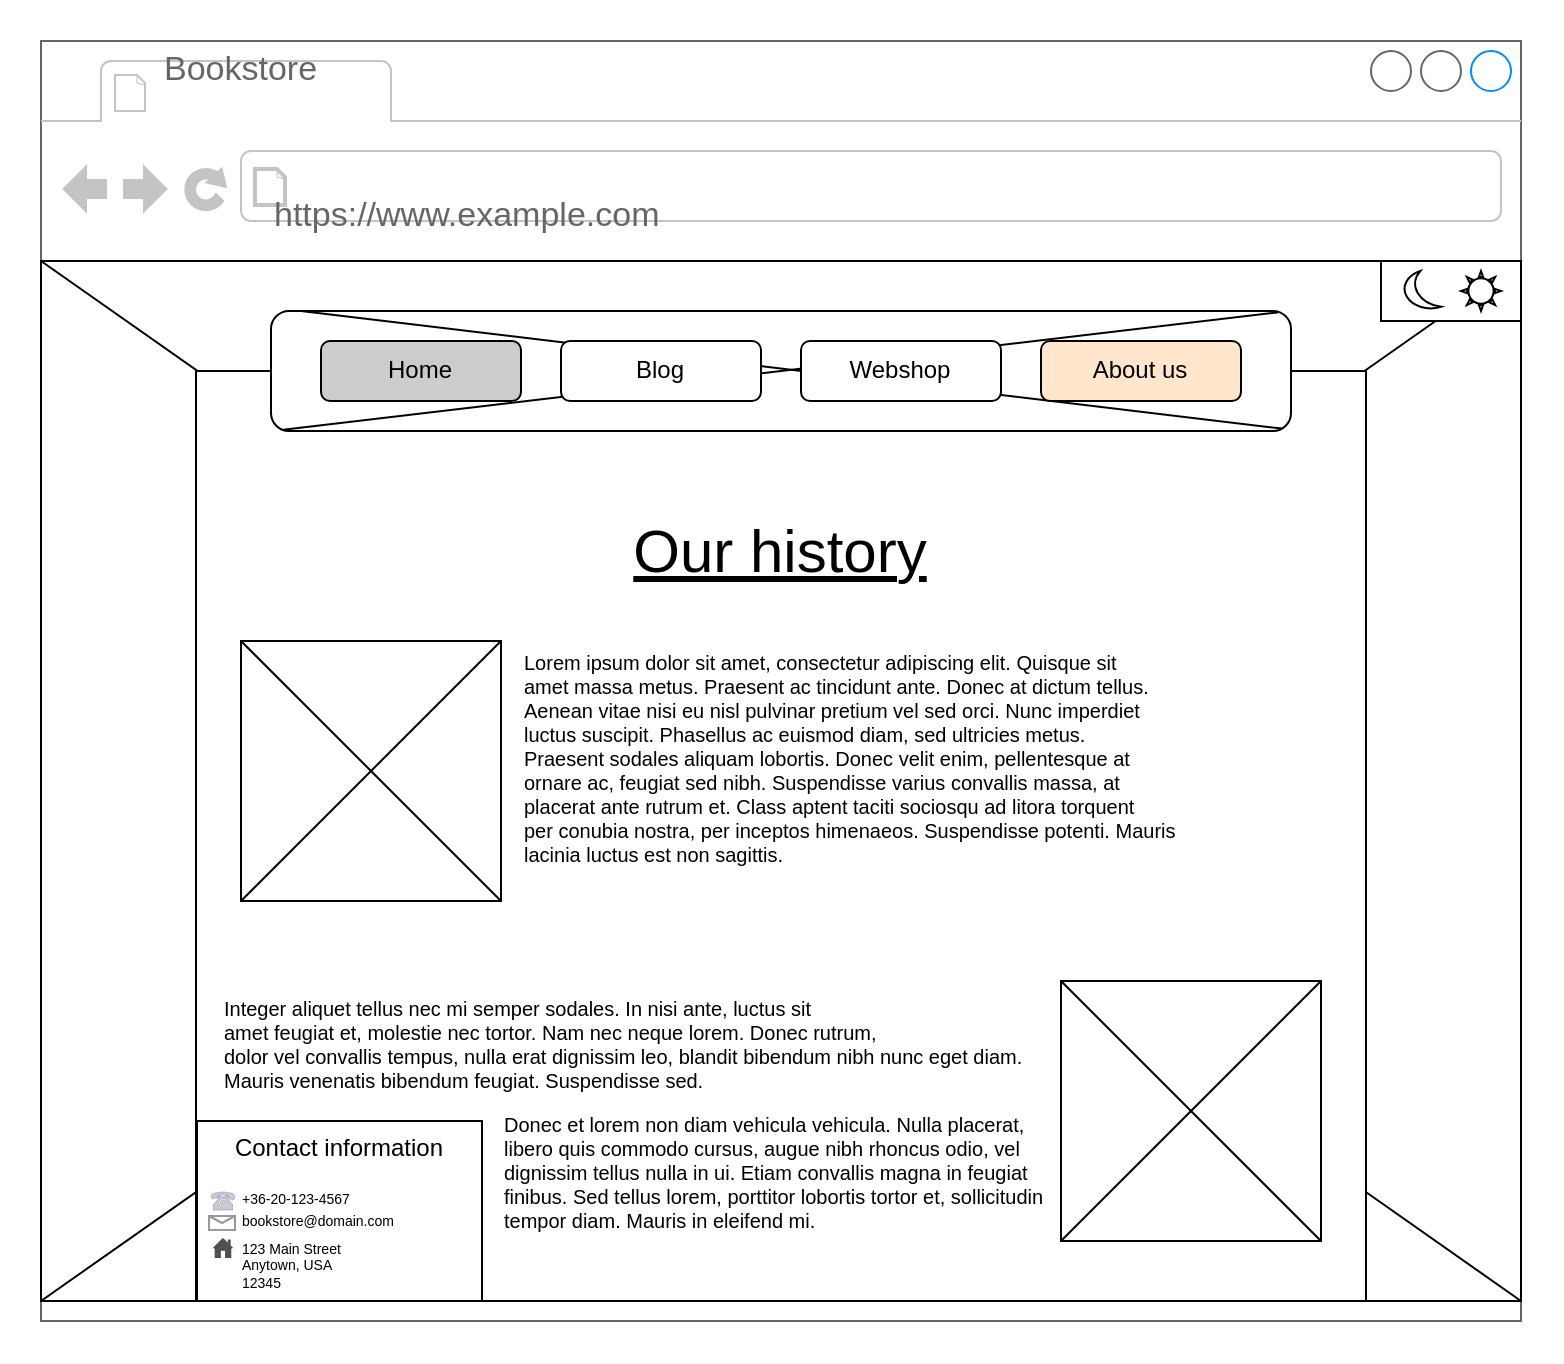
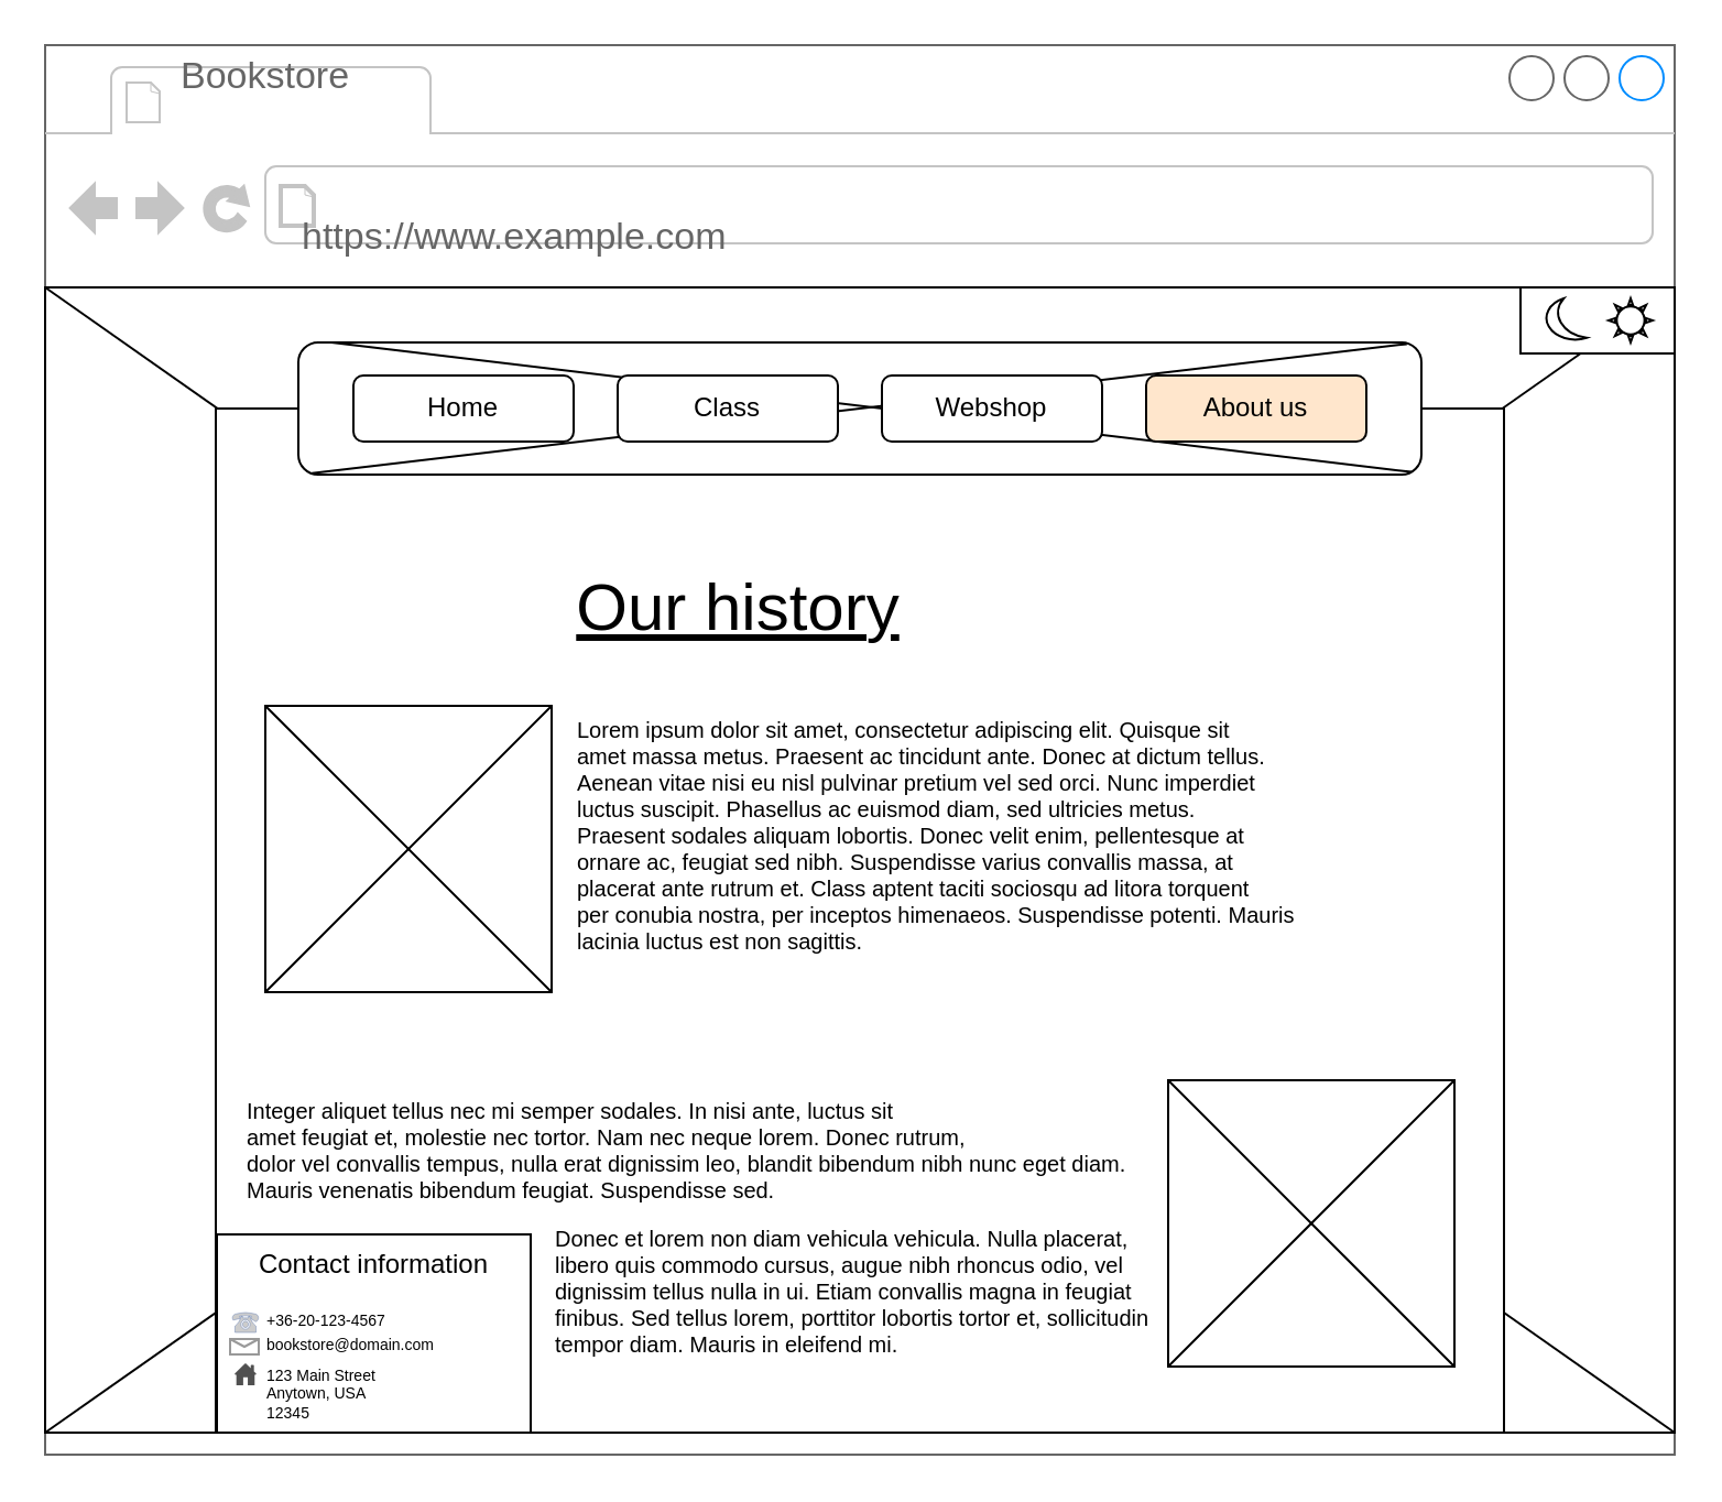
- <mxCell id="13" value="Home" style="rounded=1;whiteSpace=wrap;html=1;fillColor=#cccccc;" parent="2" vertex="1"><mxGeometry x="140" y="150" width="100" height="30" as="geometry" /></mxCell>
+ <mxCell id="13" value="Home" style="rounded=1;whiteSpace=wrap;html=1;" parent="2" vertex="1"><mxGeometry x="140" y="150" width="100" height="30" as="geometry" /></mxCell>
- <mxCell id="14" value="Blog" style="rounded=1;whiteSpace=wrap;html=1;" parent="2" vertex="1"><mxGeometry x="260" y="150" width="100" height="30" as="geometry" /></mxCell>
+ <mxCell id="14" value="Class" style="rounded=1;whiteSpace=wrap;html=1;" parent="2" vertex="1"><mxGeometry x="260" y="150" width="100" height="30" as="geometry" /></mxCell>
- <mxCell id="36" value="Our history" style="text;html=1;align=center;verticalAlign=middle;whiteSpace=wrap;rounded=0;fontSize=30;fontStyle=4" vertex="1" parent="2"><mxGeometry x="255" y="240" width="230" height="30" as="geometry" /></mxCell>
+ <mxCell id="36" value="Our history" style="text;html=1;align=center;verticalAlign=middle;whiteSpace=wrap;rounded=0;fontSize=30;fontStyle=4" vertex="1" parent="2"><mxGeometry x="200" y="240" width="230" height="30" as="geometry" /></mxCell>
